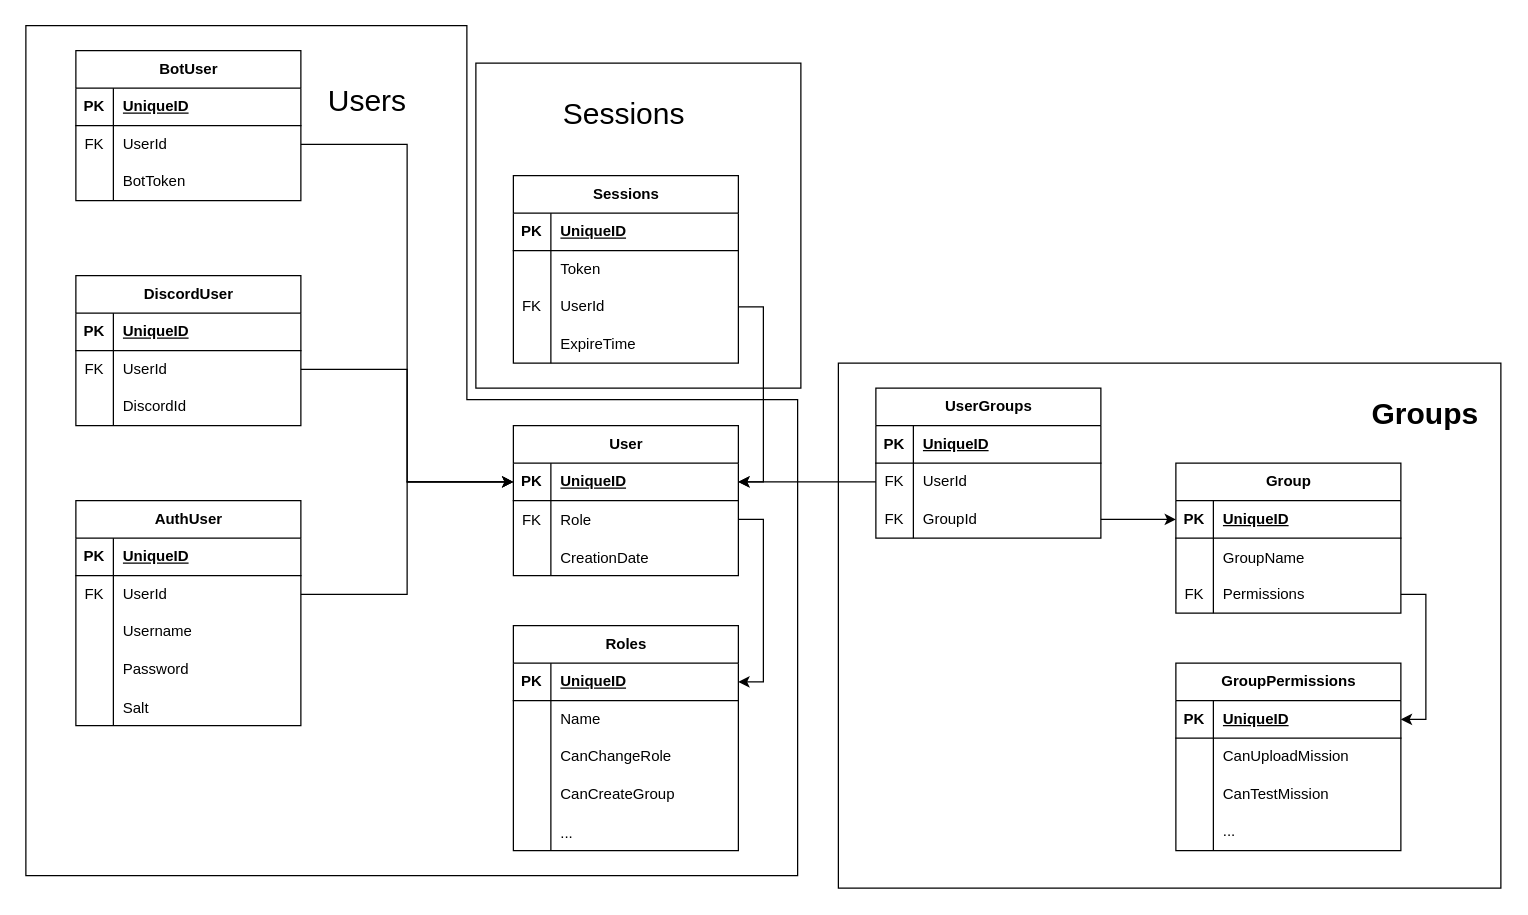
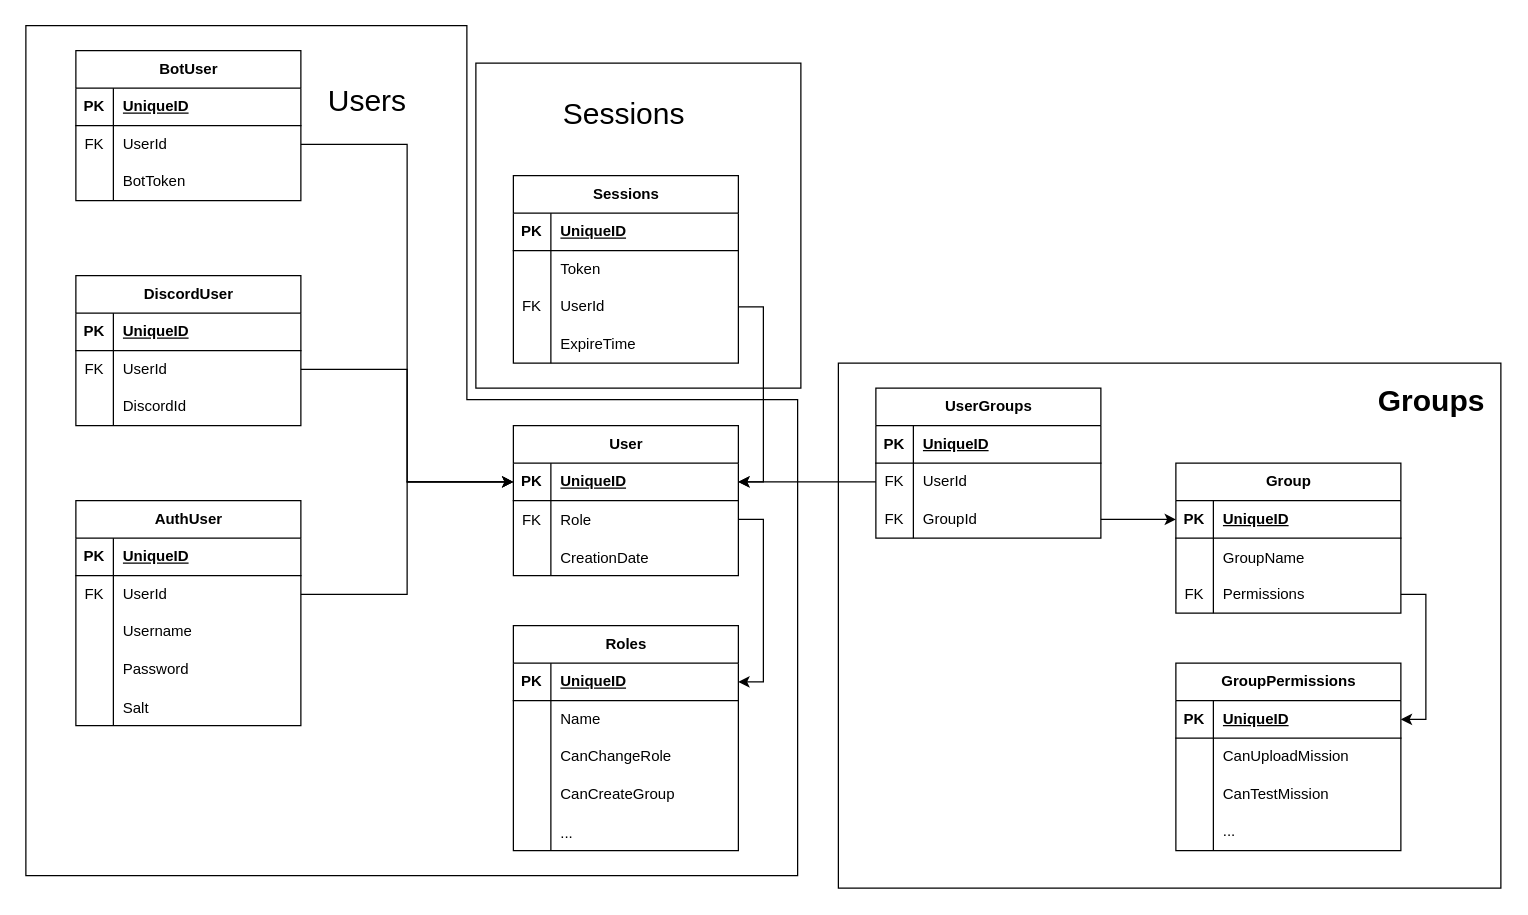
- <mxCell id="121" value="&lt;h1 style=&quot;margin-top: 0px;&quot;&gt;Groups&lt;/h1&gt;" style="text;html=1;whiteSpace=wrap;overflow=hidden;rounded=0;" parent="1" vertex="1"><mxGeometry x="1095" y="310" width="90" height="50" as="geometry" /></mxCell>
+ <mxCell id="121" value="&lt;h1 style=&quot;margin-top: 0px;&quot;&gt;Groups&lt;/h1&gt;" style="text;html=1;whiteSpace=wrap;overflow=hidden;rounded=0;" parent="1" vertex="1"><mxGeometry x="1100" y="300" width="90" height="50" as="geometry" /></mxCell>
